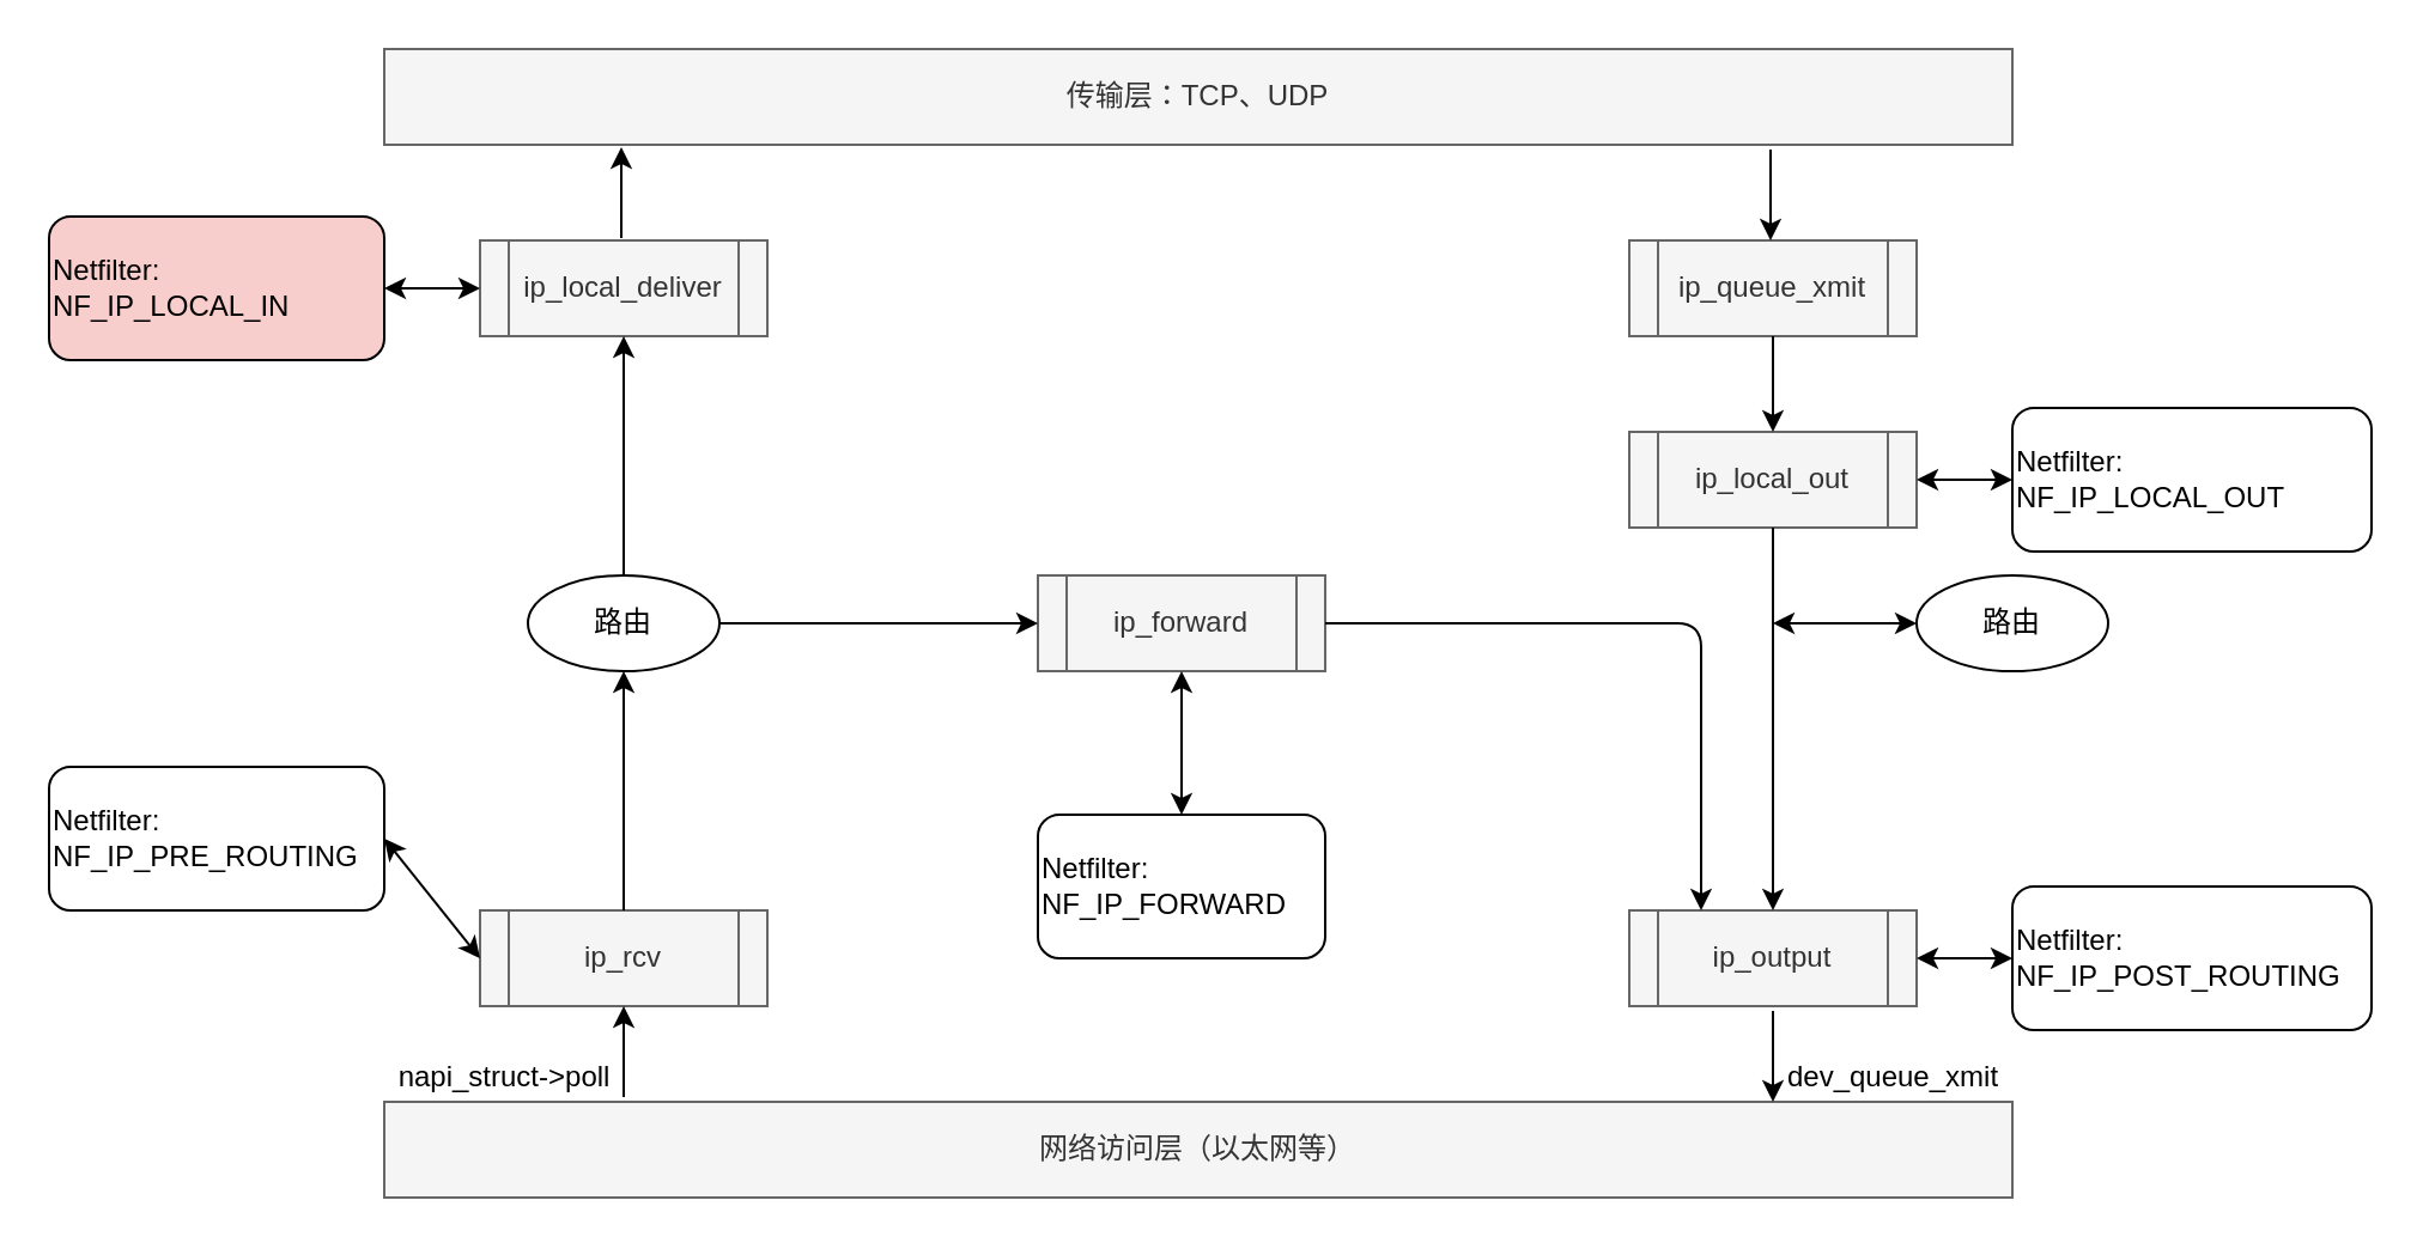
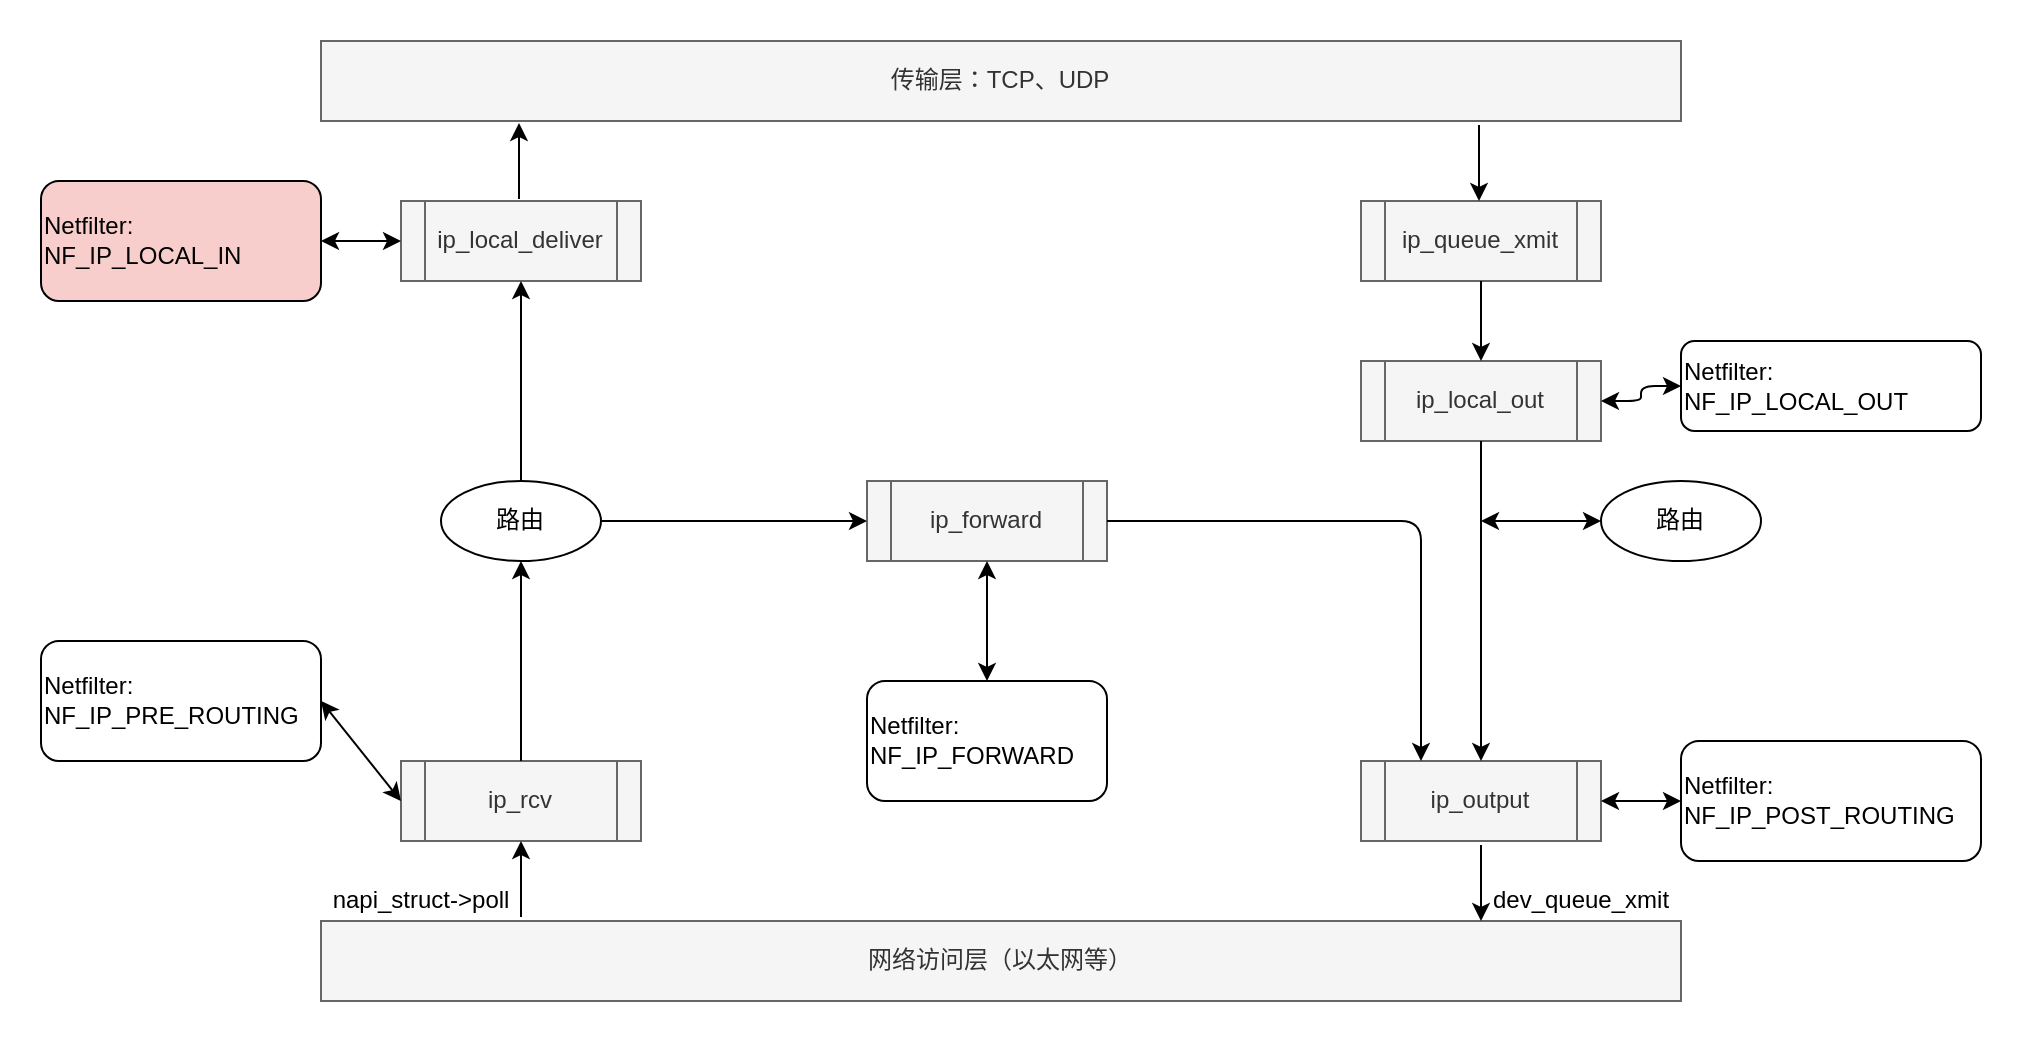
- <mxCell id="30" value="Netfilter:&lt;br&gt;NF_IP_LOCAL_OUT" style="rounded=1;whiteSpace=wrap;html=1;align=left;" parent="1" vertex="1"><mxGeometry x="840" y="170" width="150" height="60" as="geometry" /></mxCell>
+ <mxCell id="30" value="Netfilter:&lt;br&gt;NF_IP_LOCAL_OUT" style="rounded=1;whiteSpace=wrap;html=1;align=left;" parent="1" vertex="1"><mxGeometry x="840" y="170" width="150" height="45" as="geometry" /></mxCell>
